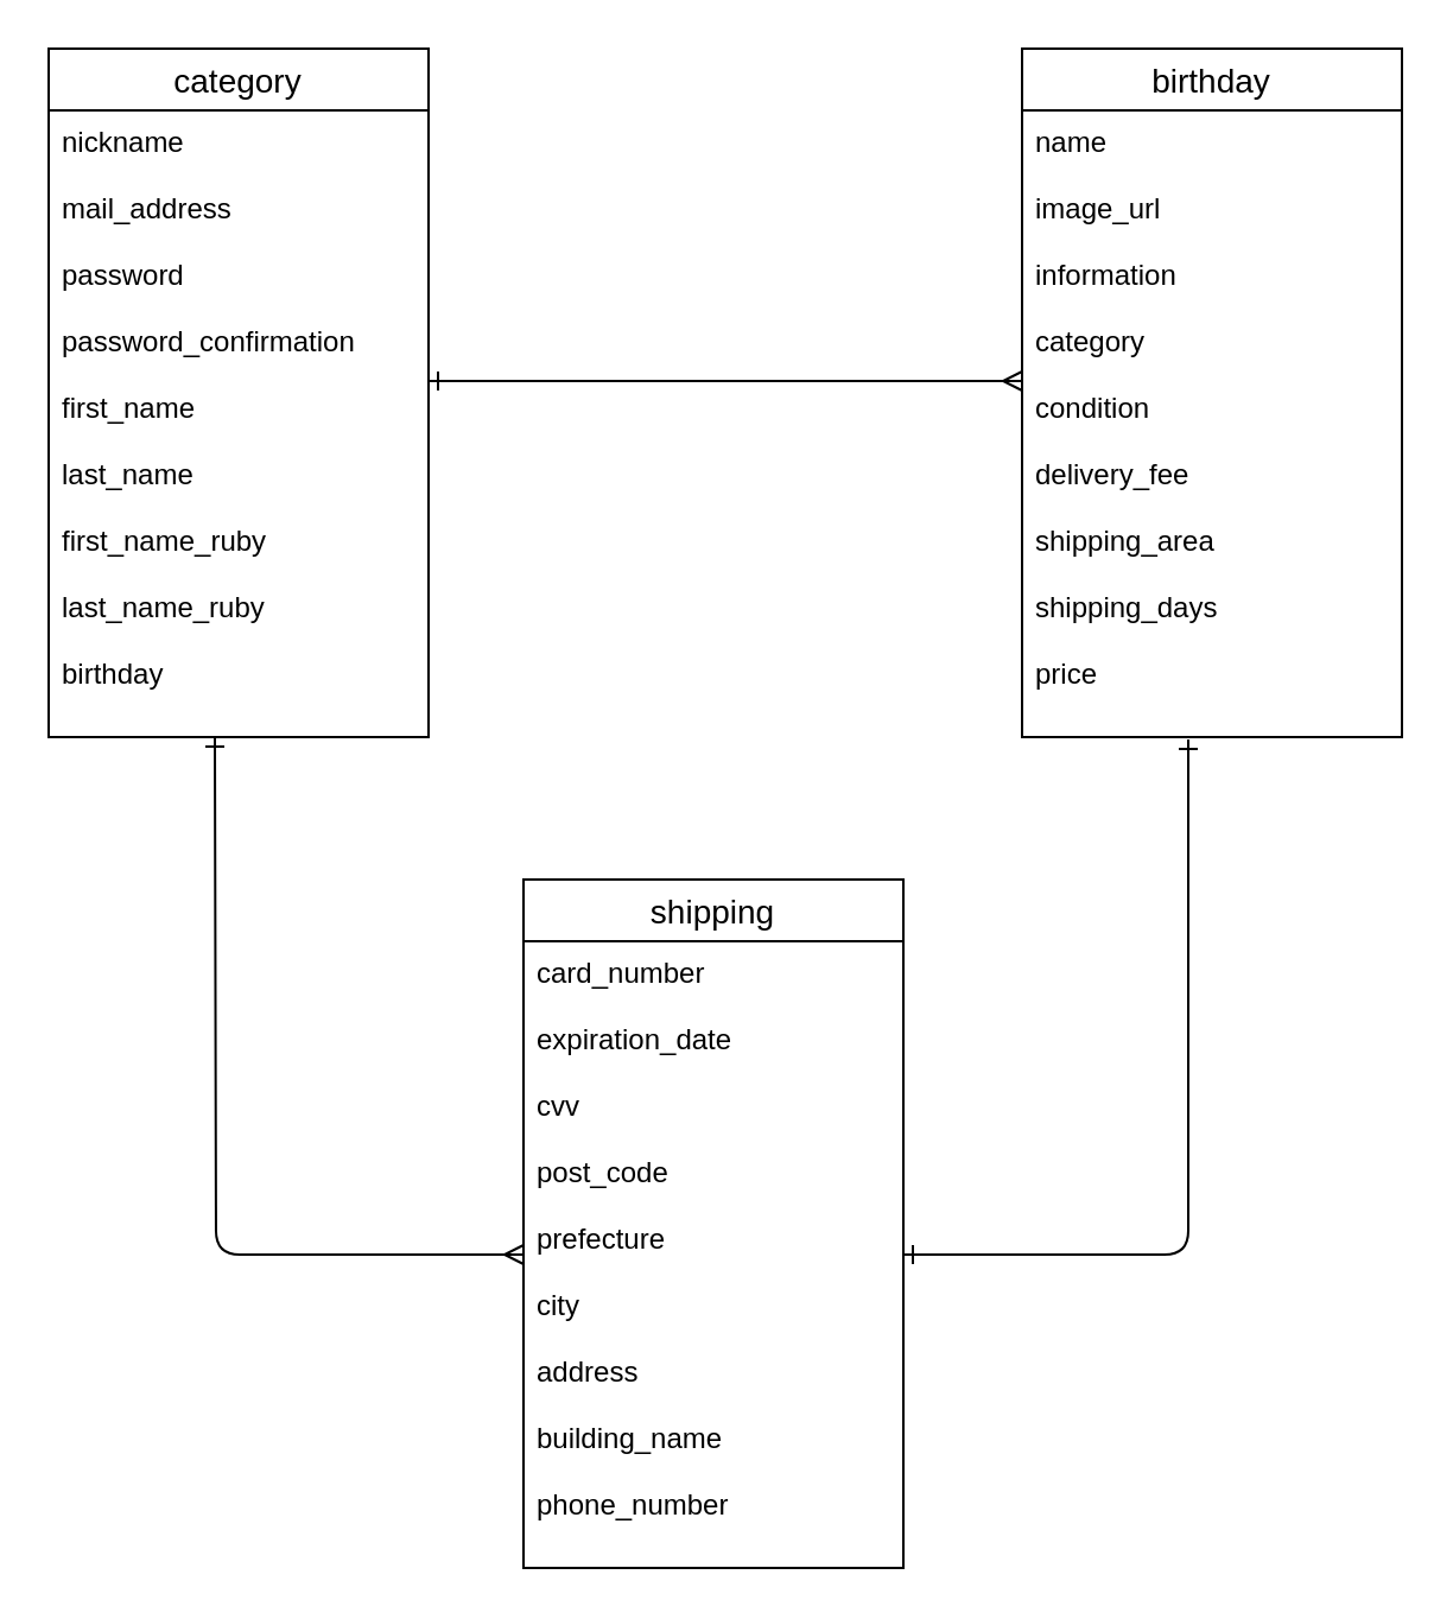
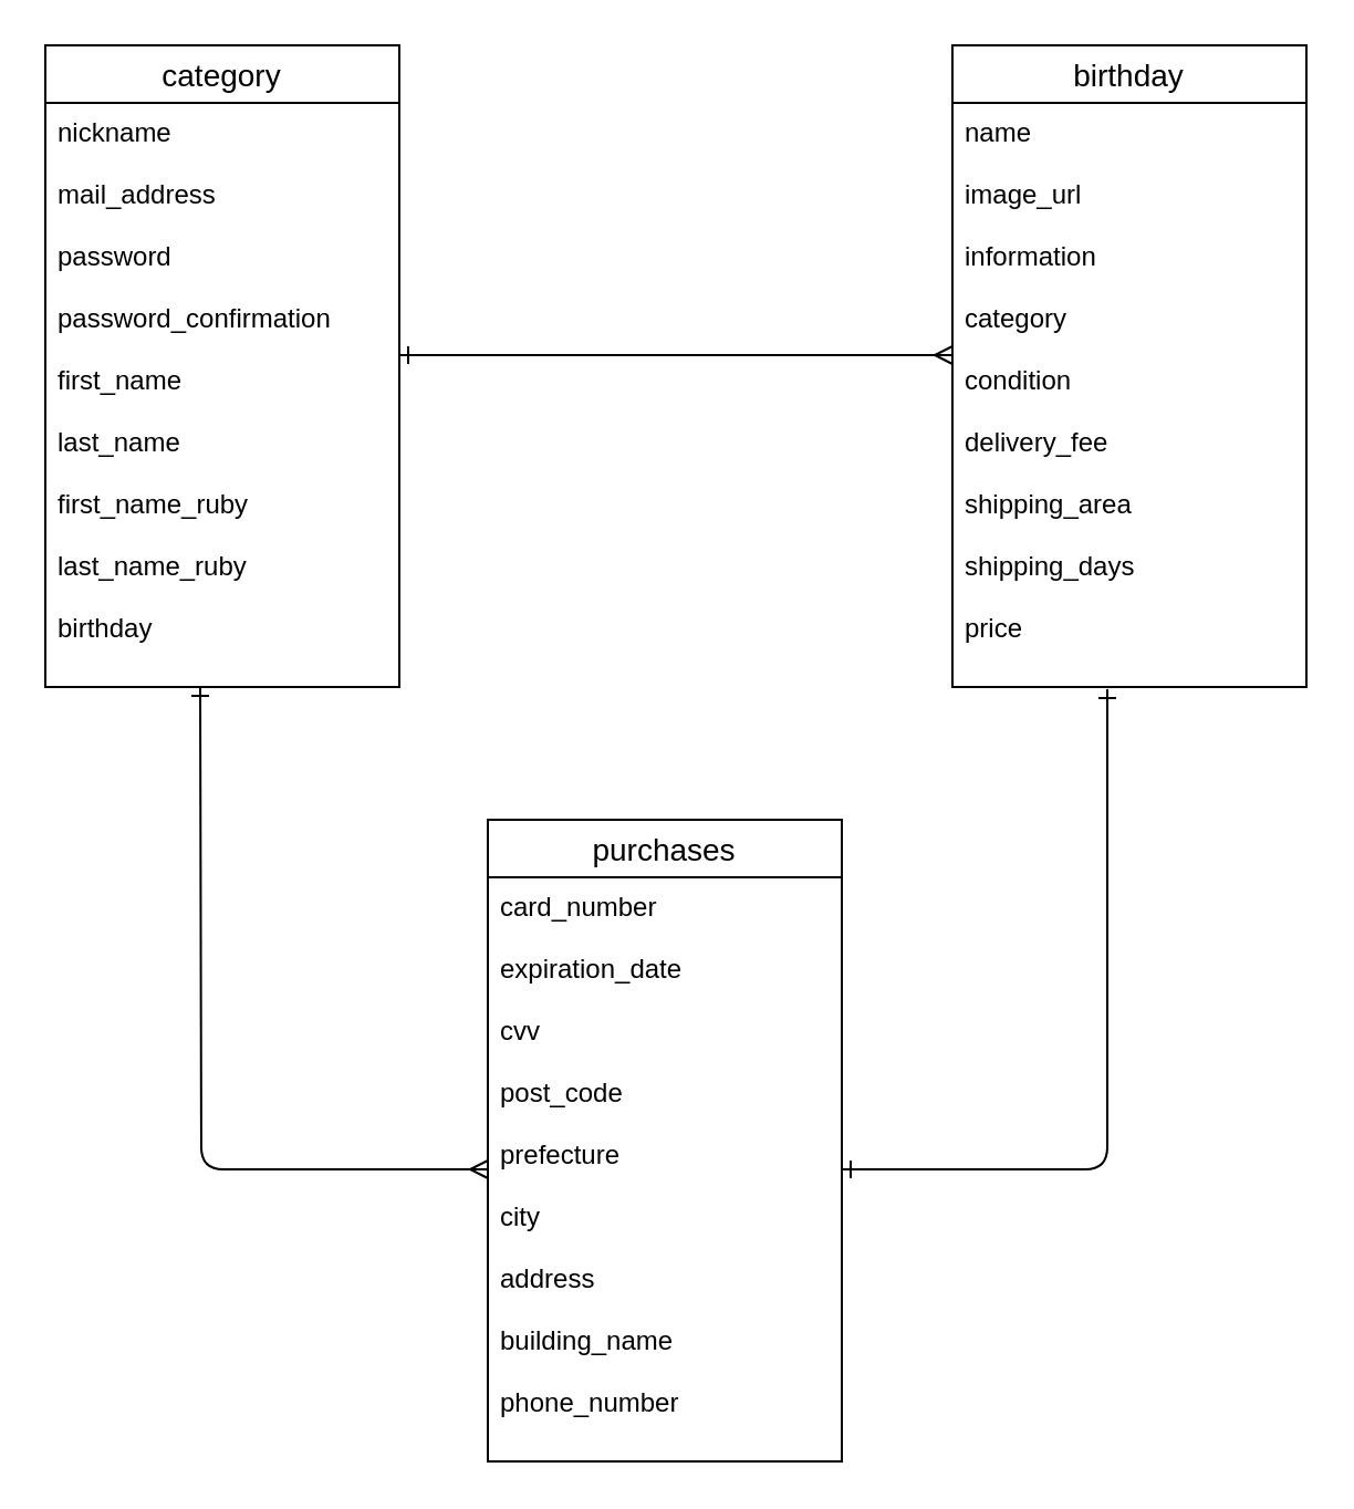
- <mxCell id="6" value="shipping" style="swimlane;fontStyle=0;childLayout=stackLayout;horizontal=1;startSize=26;horizontalStack=0;resizeParent=1;resizeParentMax=0;resizeLast=0;collapsible=1;marginBottom=0;align=center;fontSize=14;rounded=0;sketch=0;" parent="1" vertex="1"><mxGeometry x="220" y="370" width="160" height="290" as="geometry" /></mxCell>
+ <mxCell id="6" value="purchases" style="swimlane;fontStyle=0;childLayout=stackLayout;horizontal=1;startSize=26;horizontalStack=0;resizeParent=1;resizeParentMax=0;resizeLast=0;collapsible=1;marginBottom=0;align=center;fontSize=14;rounded=0;sketch=0;" parent="1" vertex="1"><mxGeometry x="220" y="370" width="160" height="290" as="geometry" /></mxCell>
